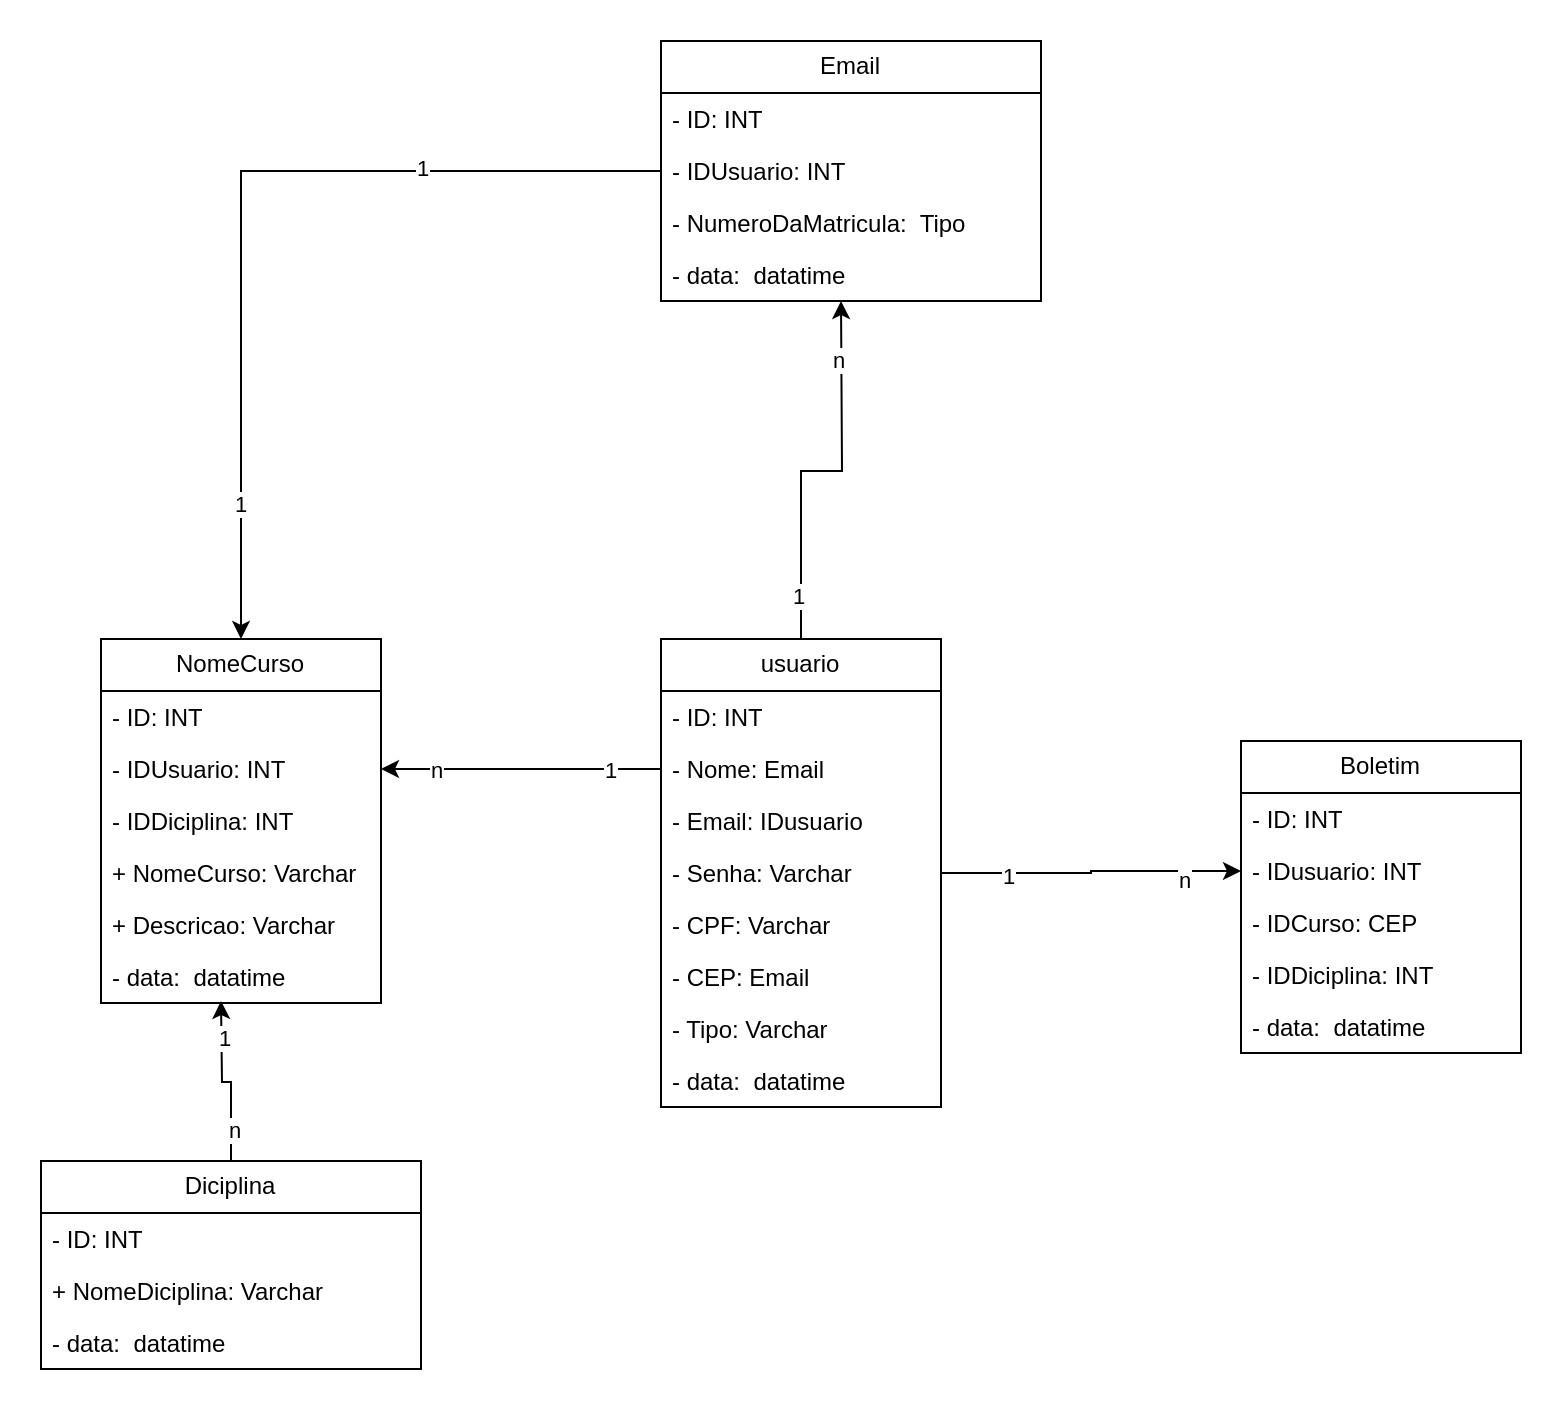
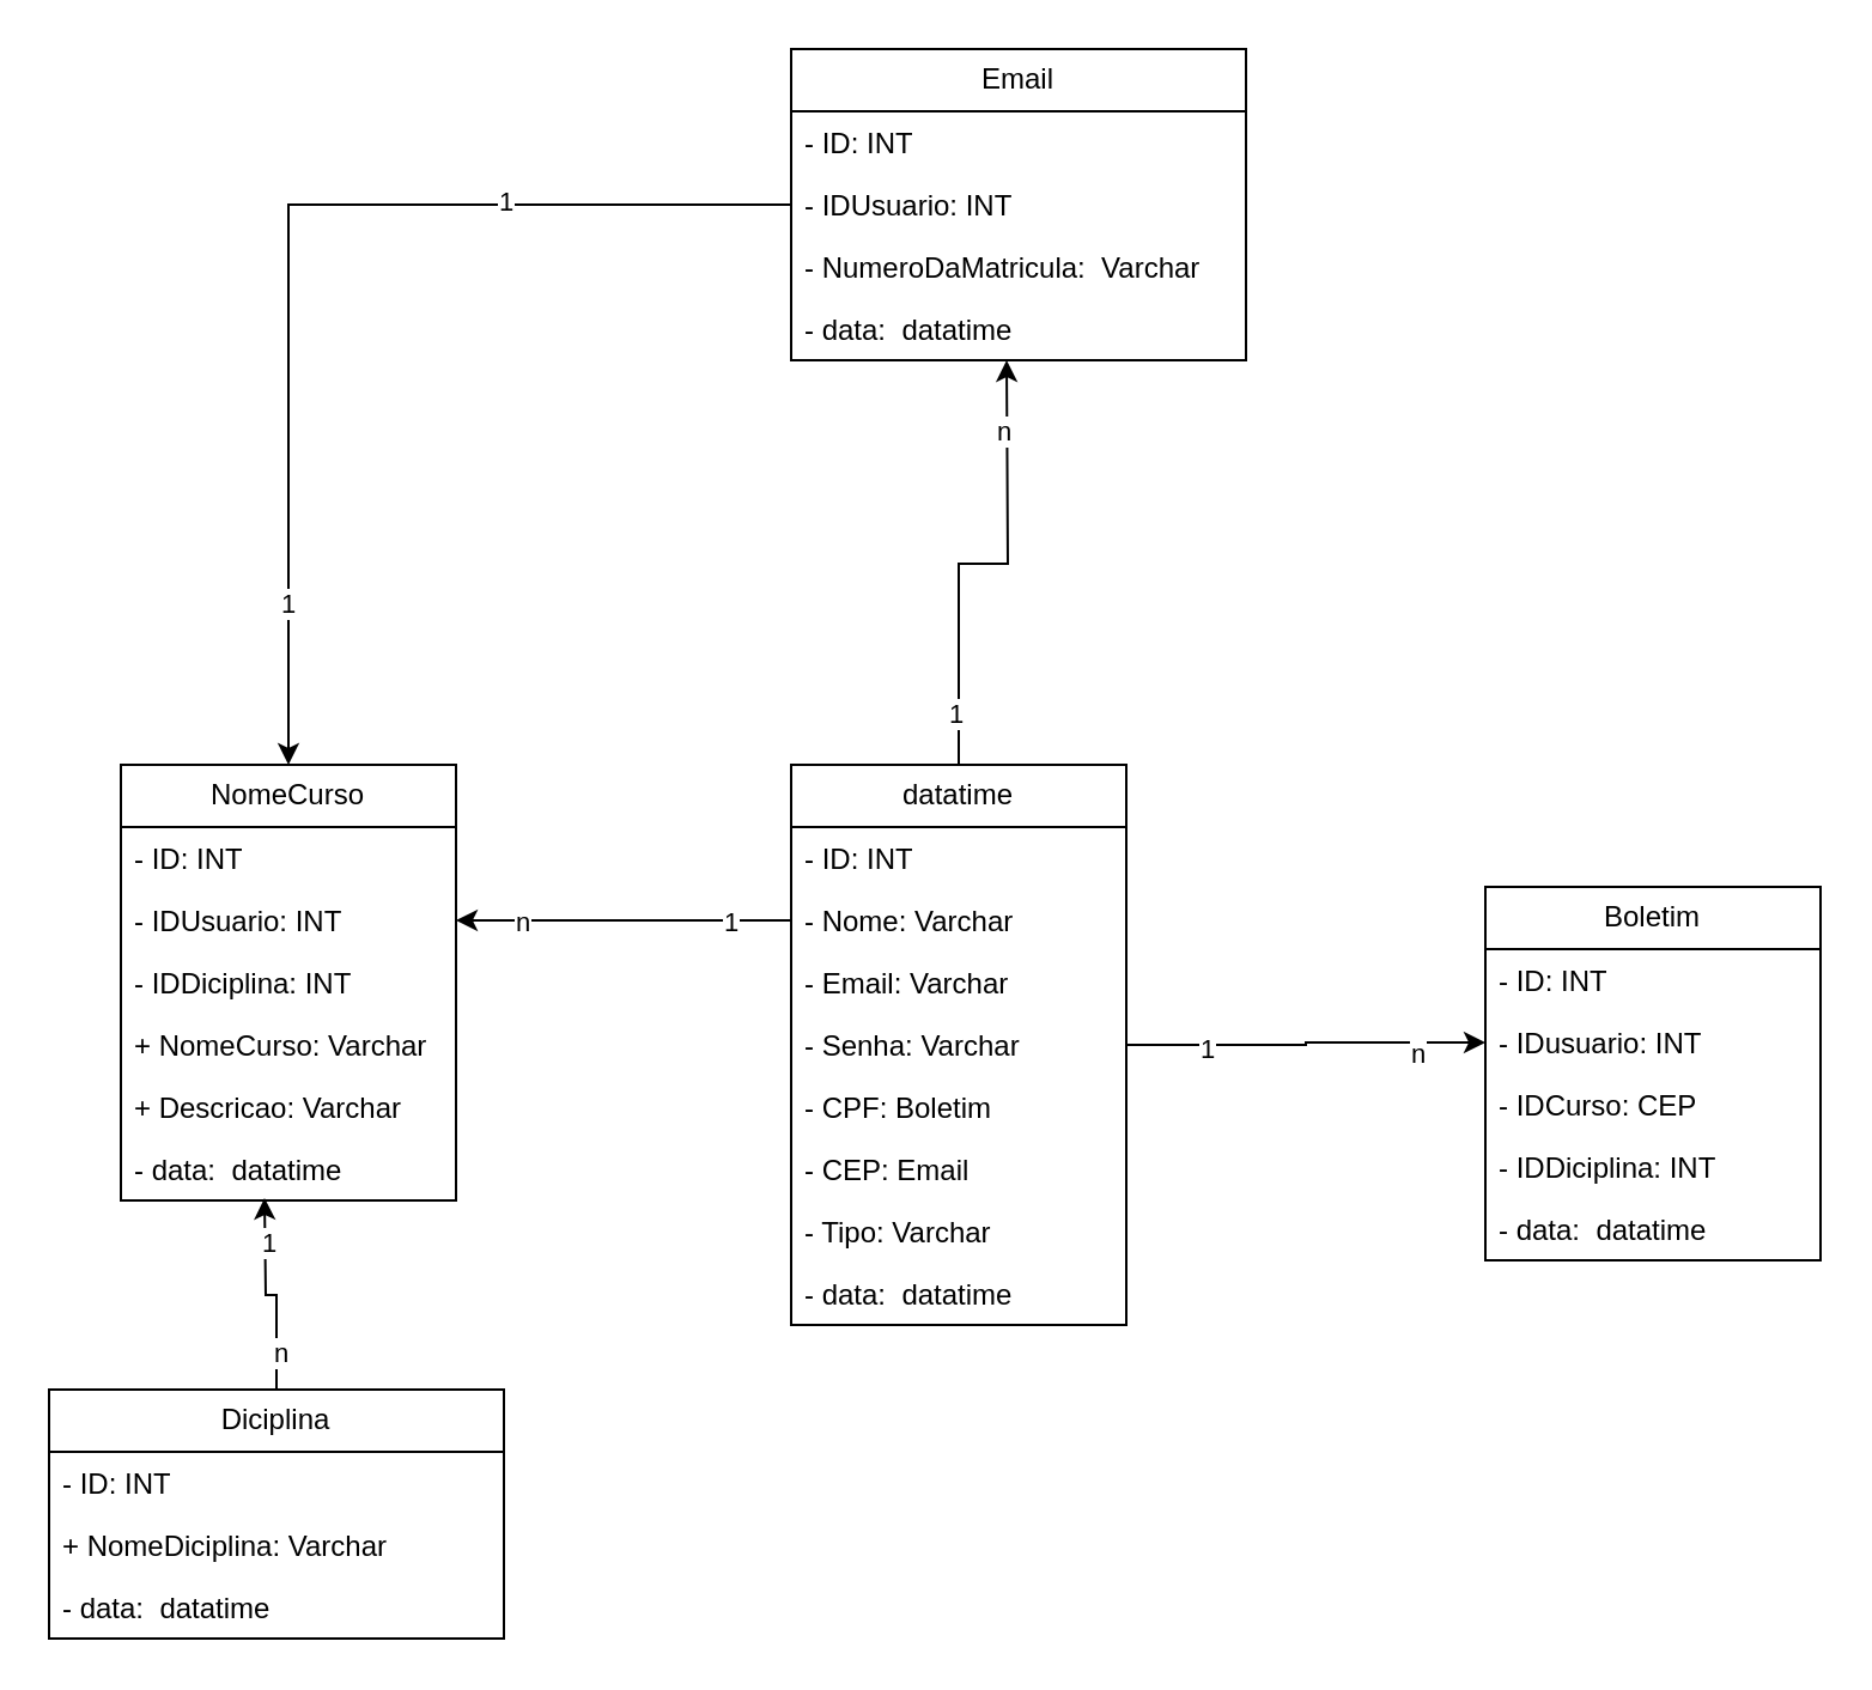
- <mxCell id="24" value="- NumeroDaMatricula:&amp;nbsp; Tipo" style="text;strokeColor=none;fillColor=none;align=left;verticalAlign=top;spacingLeft=4;spacingRight=4;overflow=hidden;rotatable=0;points=[[0,0.5],[1,0.5]];portConstraint=eastwest;whiteSpace=wrap;html=1;" vertex="1" parent="21"><mxGeometry y="78" width="190" height="26" as="geometry" /></mxCell>
+ <mxCell id="24" value="- NumeroDaMatricula:&amp;nbsp; Varchar" style="text;strokeColor=none;fillColor=none;align=left;verticalAlign=top;spacingLeft=4;spacingRight=4;overflow=hidden;rotatable=0;points=[[0,0.5],[1,0.5]];portConstraint=eastwest;whiteSpace=wrap;html=1;" vertex="1" parent="21"><mxGeometry y="78" width="190" height="26" as="geometry" /></mxCell>
- <mxCell id="5" value="usuario" style="swimlane;fontStyle=0;childLayout=stackLayout;horizontal=1;startSize=26;fillColor=none;horizontalStack=0;resizeParent=1;resizeParentMax=0;resizeLast=0;collapsible=1;marginBottom=0;whiteSpace=wrap;html=1;" vertex="1" parent="1"><mxGeometry x="330" y="319" width="140" height="234" as="geometry" /></mxCell>
+ <mxCell id="5" value="datatime" style="swimlane;fontStyle=0;childLayout=stackLayout;horizontal=1;startSize=26;fillColor=none;horizontalStack=0;resizeParent=1;resizeParentMax=0;resizeLast=0;collapsible=1;marginBottom=0;whiteSpace=wrap;html=1;" vertex="1" parent="1"><mxGeometry x="330" y="319" width="140" height="234" as="geometry" /></mxCell>
- <mxCell id="7" value="- Nome: Email" style="text;strokeColor=none;fillColor=none;align=left;verticalAlign=top;spacingLeft=4;spacingRight=4;overflow=hidden;rotatable=0;points=[[0,0.5],[1,0.5]];portConstraint=eastwest;whiteSpace=wrap;html=1;" vertex="1" parent="5"><mxGeometry y="52" width="140" height="26" as="geometry" /></mxCell>
+ <mxCell id="7" value="- Nome: Varchar" style="text;strokeColor=none;fillColor=none;align=left;verticalAlign=top;spacingLeft=4;spacingRight=4;overflow=hidden;rotatable=0;points=[[0,0.5],[1,0.5]];portConstraint=eastwest;whiteSpace=wrap;html=1;" vertex="1" parent="5"><mxGeometry y="52" width="140" height="26" as="geometry" /></mxCell>
- <mxCell id="8" value="- Email: IDusuario" style="text;strokeColor=none;fillColor=none;align=left;verticalAlign=top;spacingLeft=4;spacingRight=4;overflow=hidden;rotatable=0;points=[[0,0.5],[1,0.5]];portConstraint=eastwest;whiteSpace=wrap;html=1;" vertex="1" parent="5"><mxGeometry y="78" width="140" height="26" as="geometry" /></mxCell>
+ <mxCell id="8" value="- Email: Varchar" style="text;strokeColor=none;fillColor=none;align=left;verticalAlign=top;spacingLeft=4;spacingRight=4;overflow=hidden;rotatable=0;points=[[0,0.5],[1,0.5]];portConstraint=eastwest;whiteSpace=wrap;html=1;" vertex="1" parent="5"><mxGeometry y="78" width="140" height="26" as="geometry" /></mxCell>
- <mxCell id="10" value="- CPF: Varchar" style="text;strokeColor=none;fillColor=none;align=left;verticalAlign=top;spacingLeft=4;spacingRight=4;overflow=hidden;rotatable=0;points=[[0,0.5],[1,0.5]];portConstraint=eastwest;whiteSpace=wrap;html=1;" vertex="1" parent="5"><mxGeometry y="130" width="140" height="26" as="geometry" /></mxCell>
+ <mxCell id="10" value="- CPF: Boletim" style="text;strokeColor=none;fillColor=none;align=left;verticalAlign=top;spacingLeft=4;spacingRight=4;overflow=hidden;rotatable=0;points=[[0,0.5],[1,0.5]];portConstraint=eastwest;whiteSpace=wrap;html=1;" vertex="1" parent="5"><mxGeometry y="130" width="140" height="26" as="geometry" /></mxCell>
